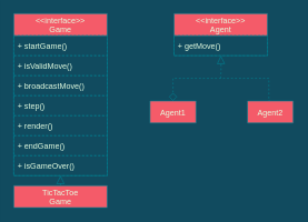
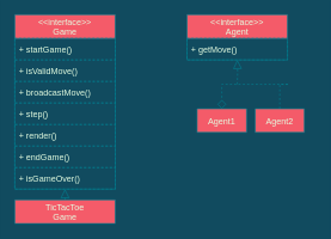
- <mxCell id="15" value="Agent1" style="swimlane;fontStyle=0;childLayout=stackLayout;horizontal=1;startSize=33;horizontalStack=0;resizeParent=1;resizeParentMax=0;resizeLast=0;collapsible=1;marginBottom=0;fillColor=#F45B69;strokeColor=#028090;fontColor=#E4FDE1;" vertex="1" parent="1"><mxGeometry x="224" y="151" width="69" height="33" as="geometry"><mxRectangle y="220" width="81" height="33" as="alternateBounds" /></mxGeometry></mxCell>
+ <mxCell id="15" value="Agent1" style="swimlane;fontStyle=0;childLayout=stackLayout;horizontal=1;startSize=33;horizontalStack=0;resizeParent=1;resizeParentMax=0;resizeLast=0;collapsible=1;marginBottom=0;fillColor=#F45B69;strokeColor=#028090;fontColor=#E4FDE1;" vertex="1" parent="1"><mxGeometry x="274" y="151" width="69" height="33" as="geometry"><mxRectangle y="220" width="81" height="33" as="alternateBounds" /></mxGeometry></mxCell>
- <mxCell id="17" value="Agent2" style="swimlane;fontStyle=0;childLayout=stackLayout;horizontal=1;startSize=33;horizontalStack=0;resizeParent=1;resizeParentMax=0;resizeLast=0;collapsible=1;marginBottom=0;fillColor=#F45B69;strokeColor=#028090;fontColor=#E4FDE1;" vertex="1" parent="1"><mxGeometry x="370" y="151" width="68.5" height="33" as="geometry"><mxRectangle y="220" width="81" height="33" as="alternateBounds" /></mxGeometry></mxCell>
+ <mxCell id="17" value="Agent2" style="swimlane;fontStyle=0;childLayout=stackLayout;horizontal=1;startSize=33;horizontalStack=0;resizeParent=1;resizeParentMax=0;resizeLast=0;collapsible=1;marginBottom=0;fillColor=#F45B69;strokeColor=#028090;fontColor=#E4FDE1;" vertex="1" parent="1"><mxGeometry x="355" y="151" width="68.5" height="33" as="geometry"><mxRectangle y="220" width="81" height="33" as="alternateBounds" /></mxGeometry></mxCell>
